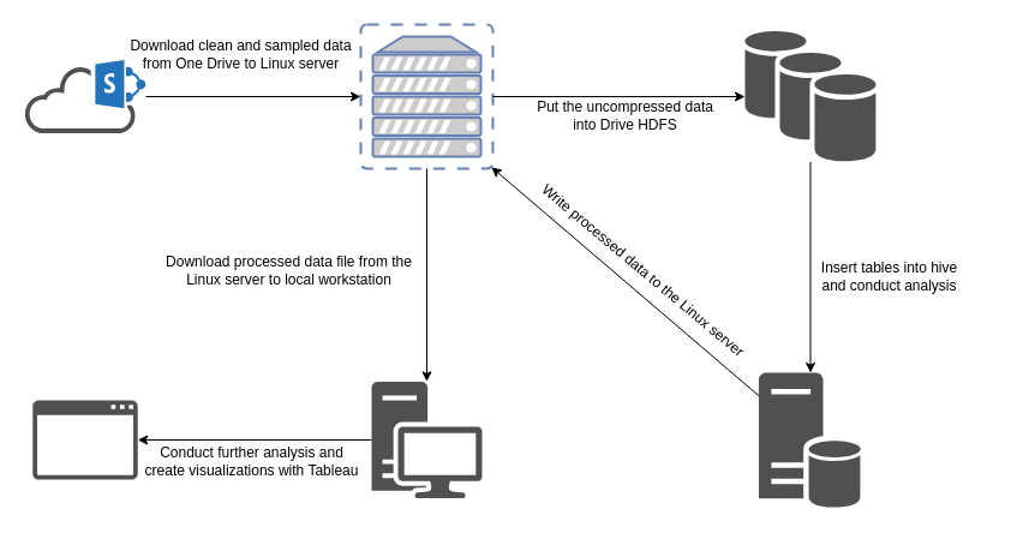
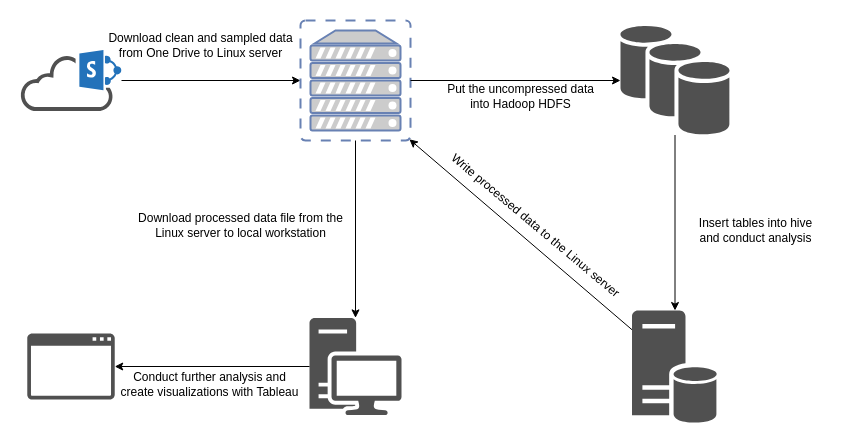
- <mxCell id="8" value="Put the uncompressed data &lt;br&gt;into Drive HDFS" style="text;html=1;align=center;verticalAlign=middle;resizable=0;points=[];autosize=1;strokeColor=none;fillColor=none;" parent="1" vertex="1"><mxGeometry x="440" y="80.5" width="160" height="30" as="geometry" /></mxCell>
+ <mxCell id="8" value="Put the uncompressed data &lt;br&gt;into Hadoop HDFS" style="text;html=1;align=center;verticalAlign=middle;resizable=0;points=[];autosize=1;strokeColor=none;fillColor=none;" parent="1" vertex="1"><mxGeometry x="440" y="80.5" width="160" height="30" as="geometry" /></mxCell>
- <mxCell id="11" value="Insert tables into hive &lt;br&gt;and conduct analysis" style="text;html=1;align=center;verticalAlign=middle;resizable=0;points=[];autosize=1;strokeColor=none;fillColor=none;" parent="1" vertex="1"><mxGeometry x="675" y="215" width="130" height="30" as="geometry" /></mxCell>
+ <mxCell id="11" value="Insert tables into hive &lt;br&gt;and conduct analysis" style="text;html=1;align=center;verticalAlign=middle;resizable=0;points=[];autosize=1;strokeColor=none;fillColor=none;" parent="1" vertex="1"><mxGeometry x="690" y="215" width="130" height="30" as="geometry" /></mxCell>
